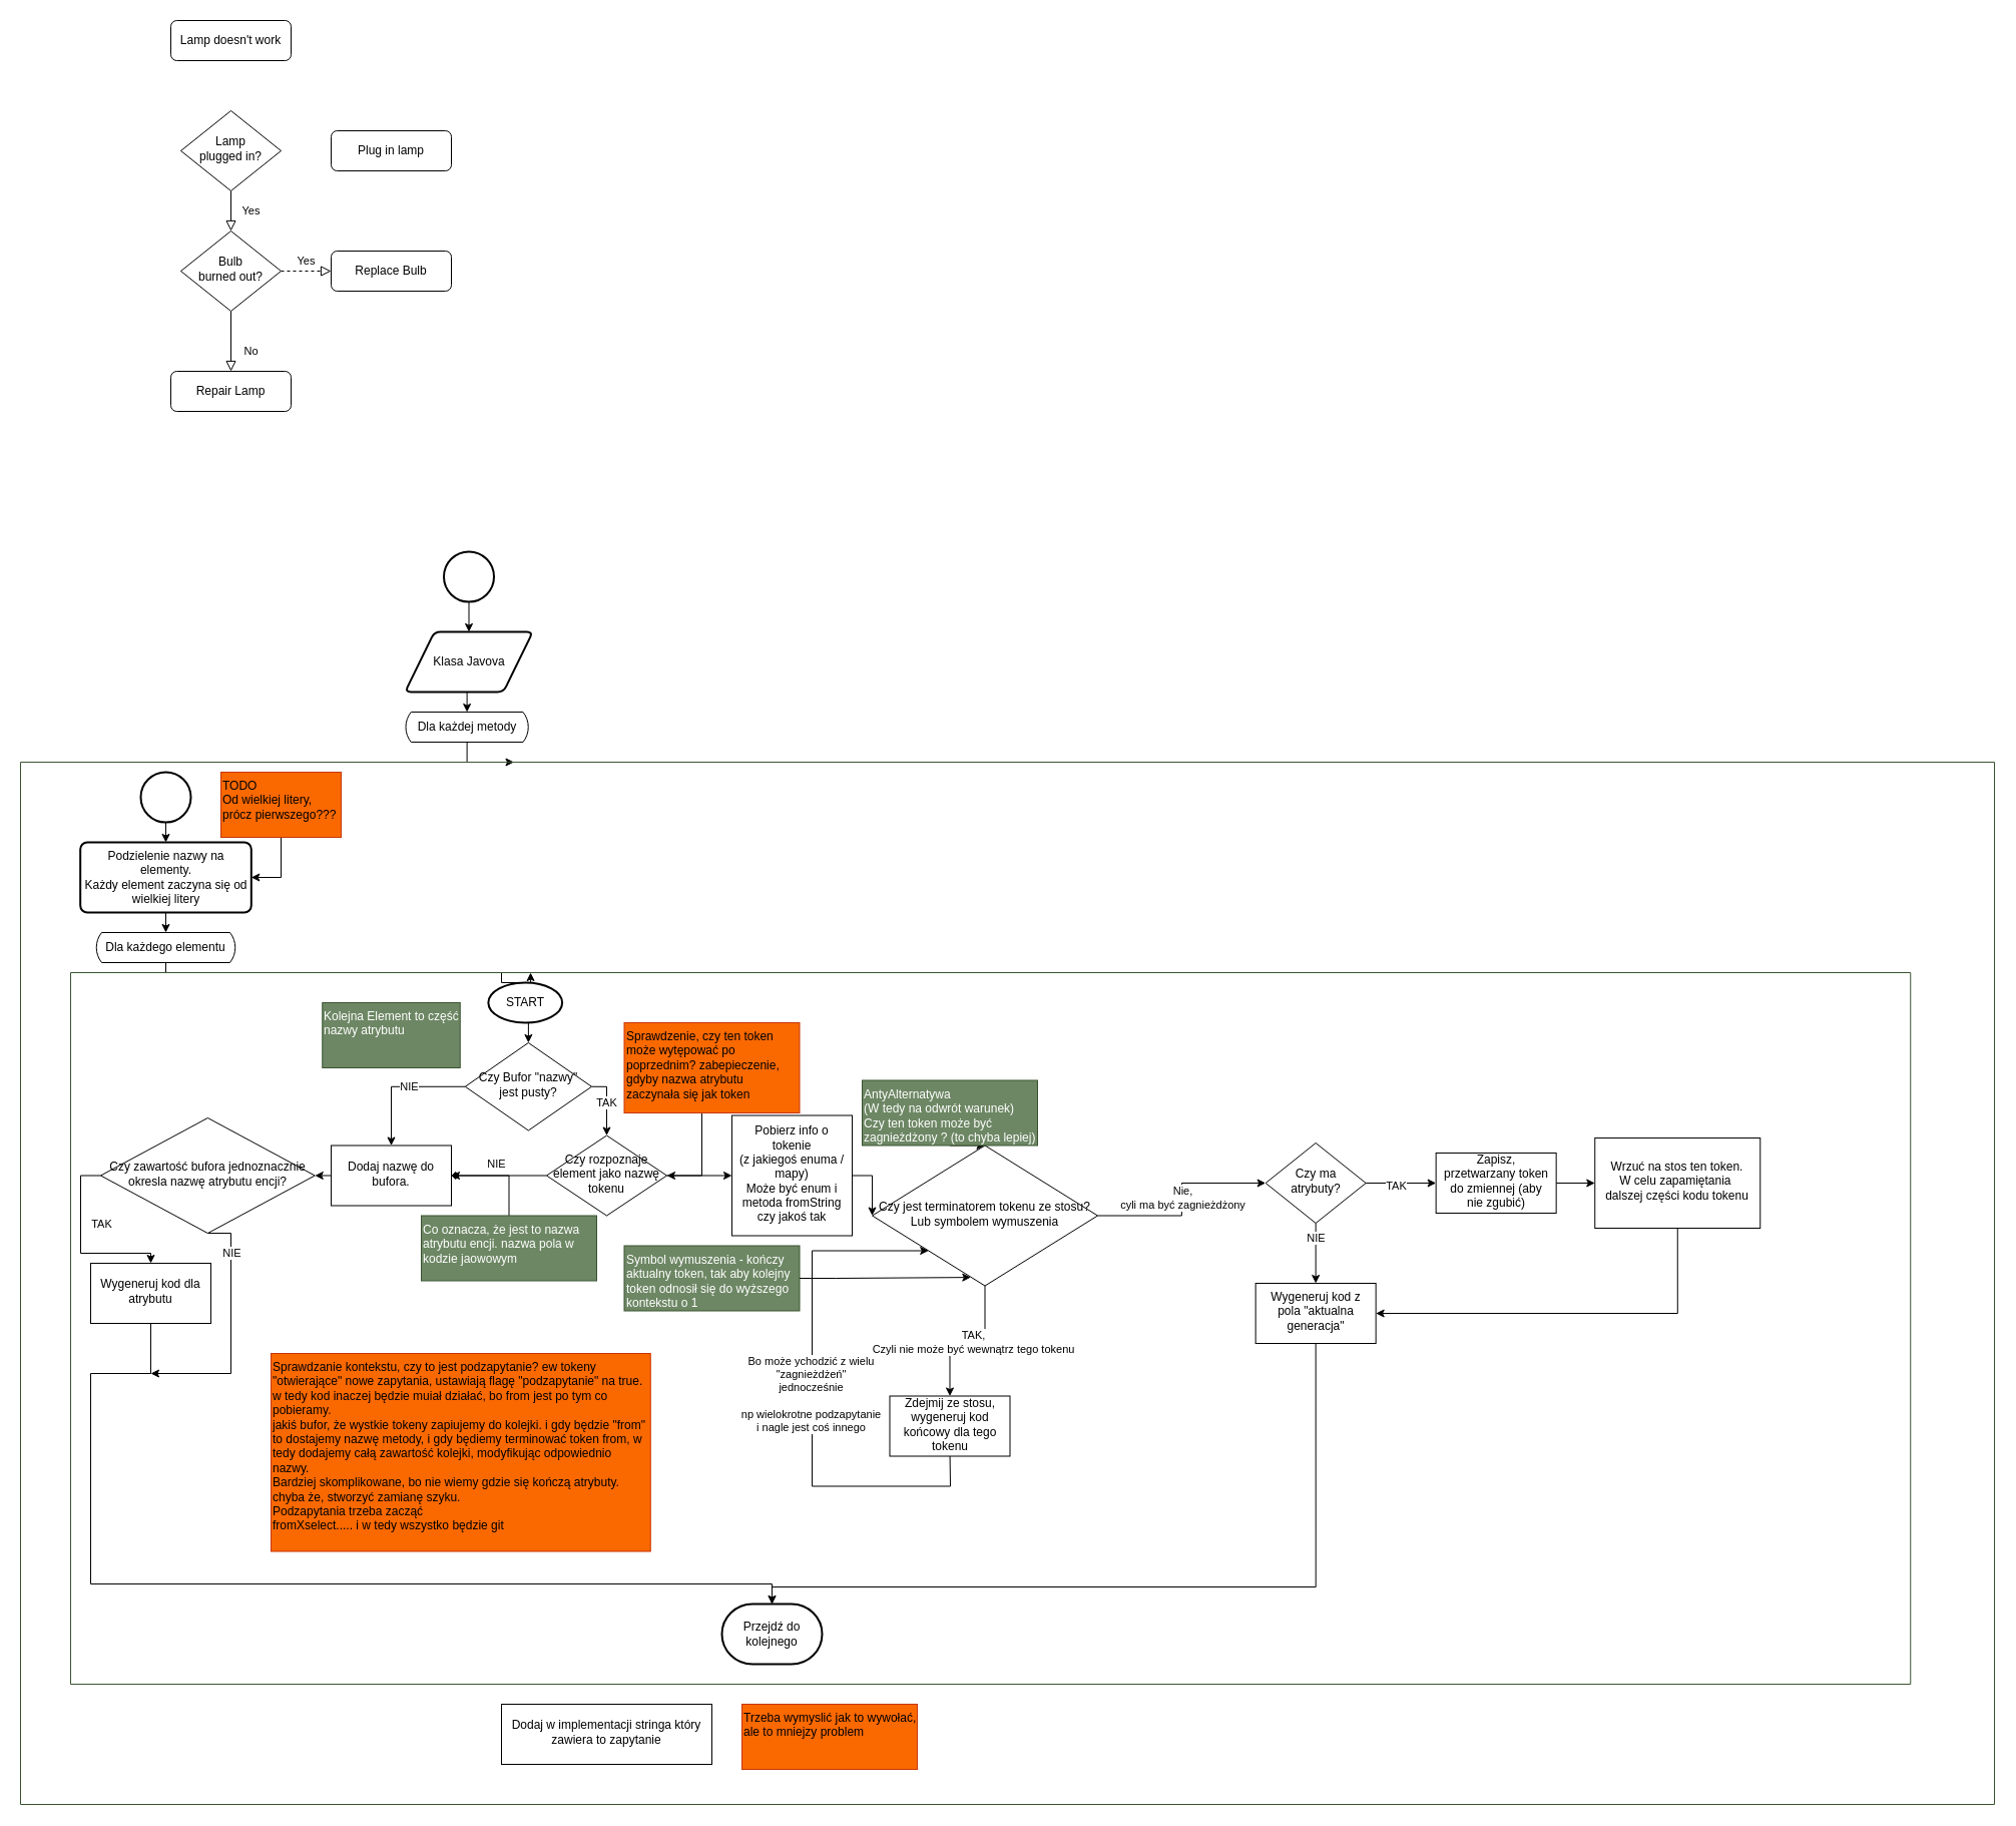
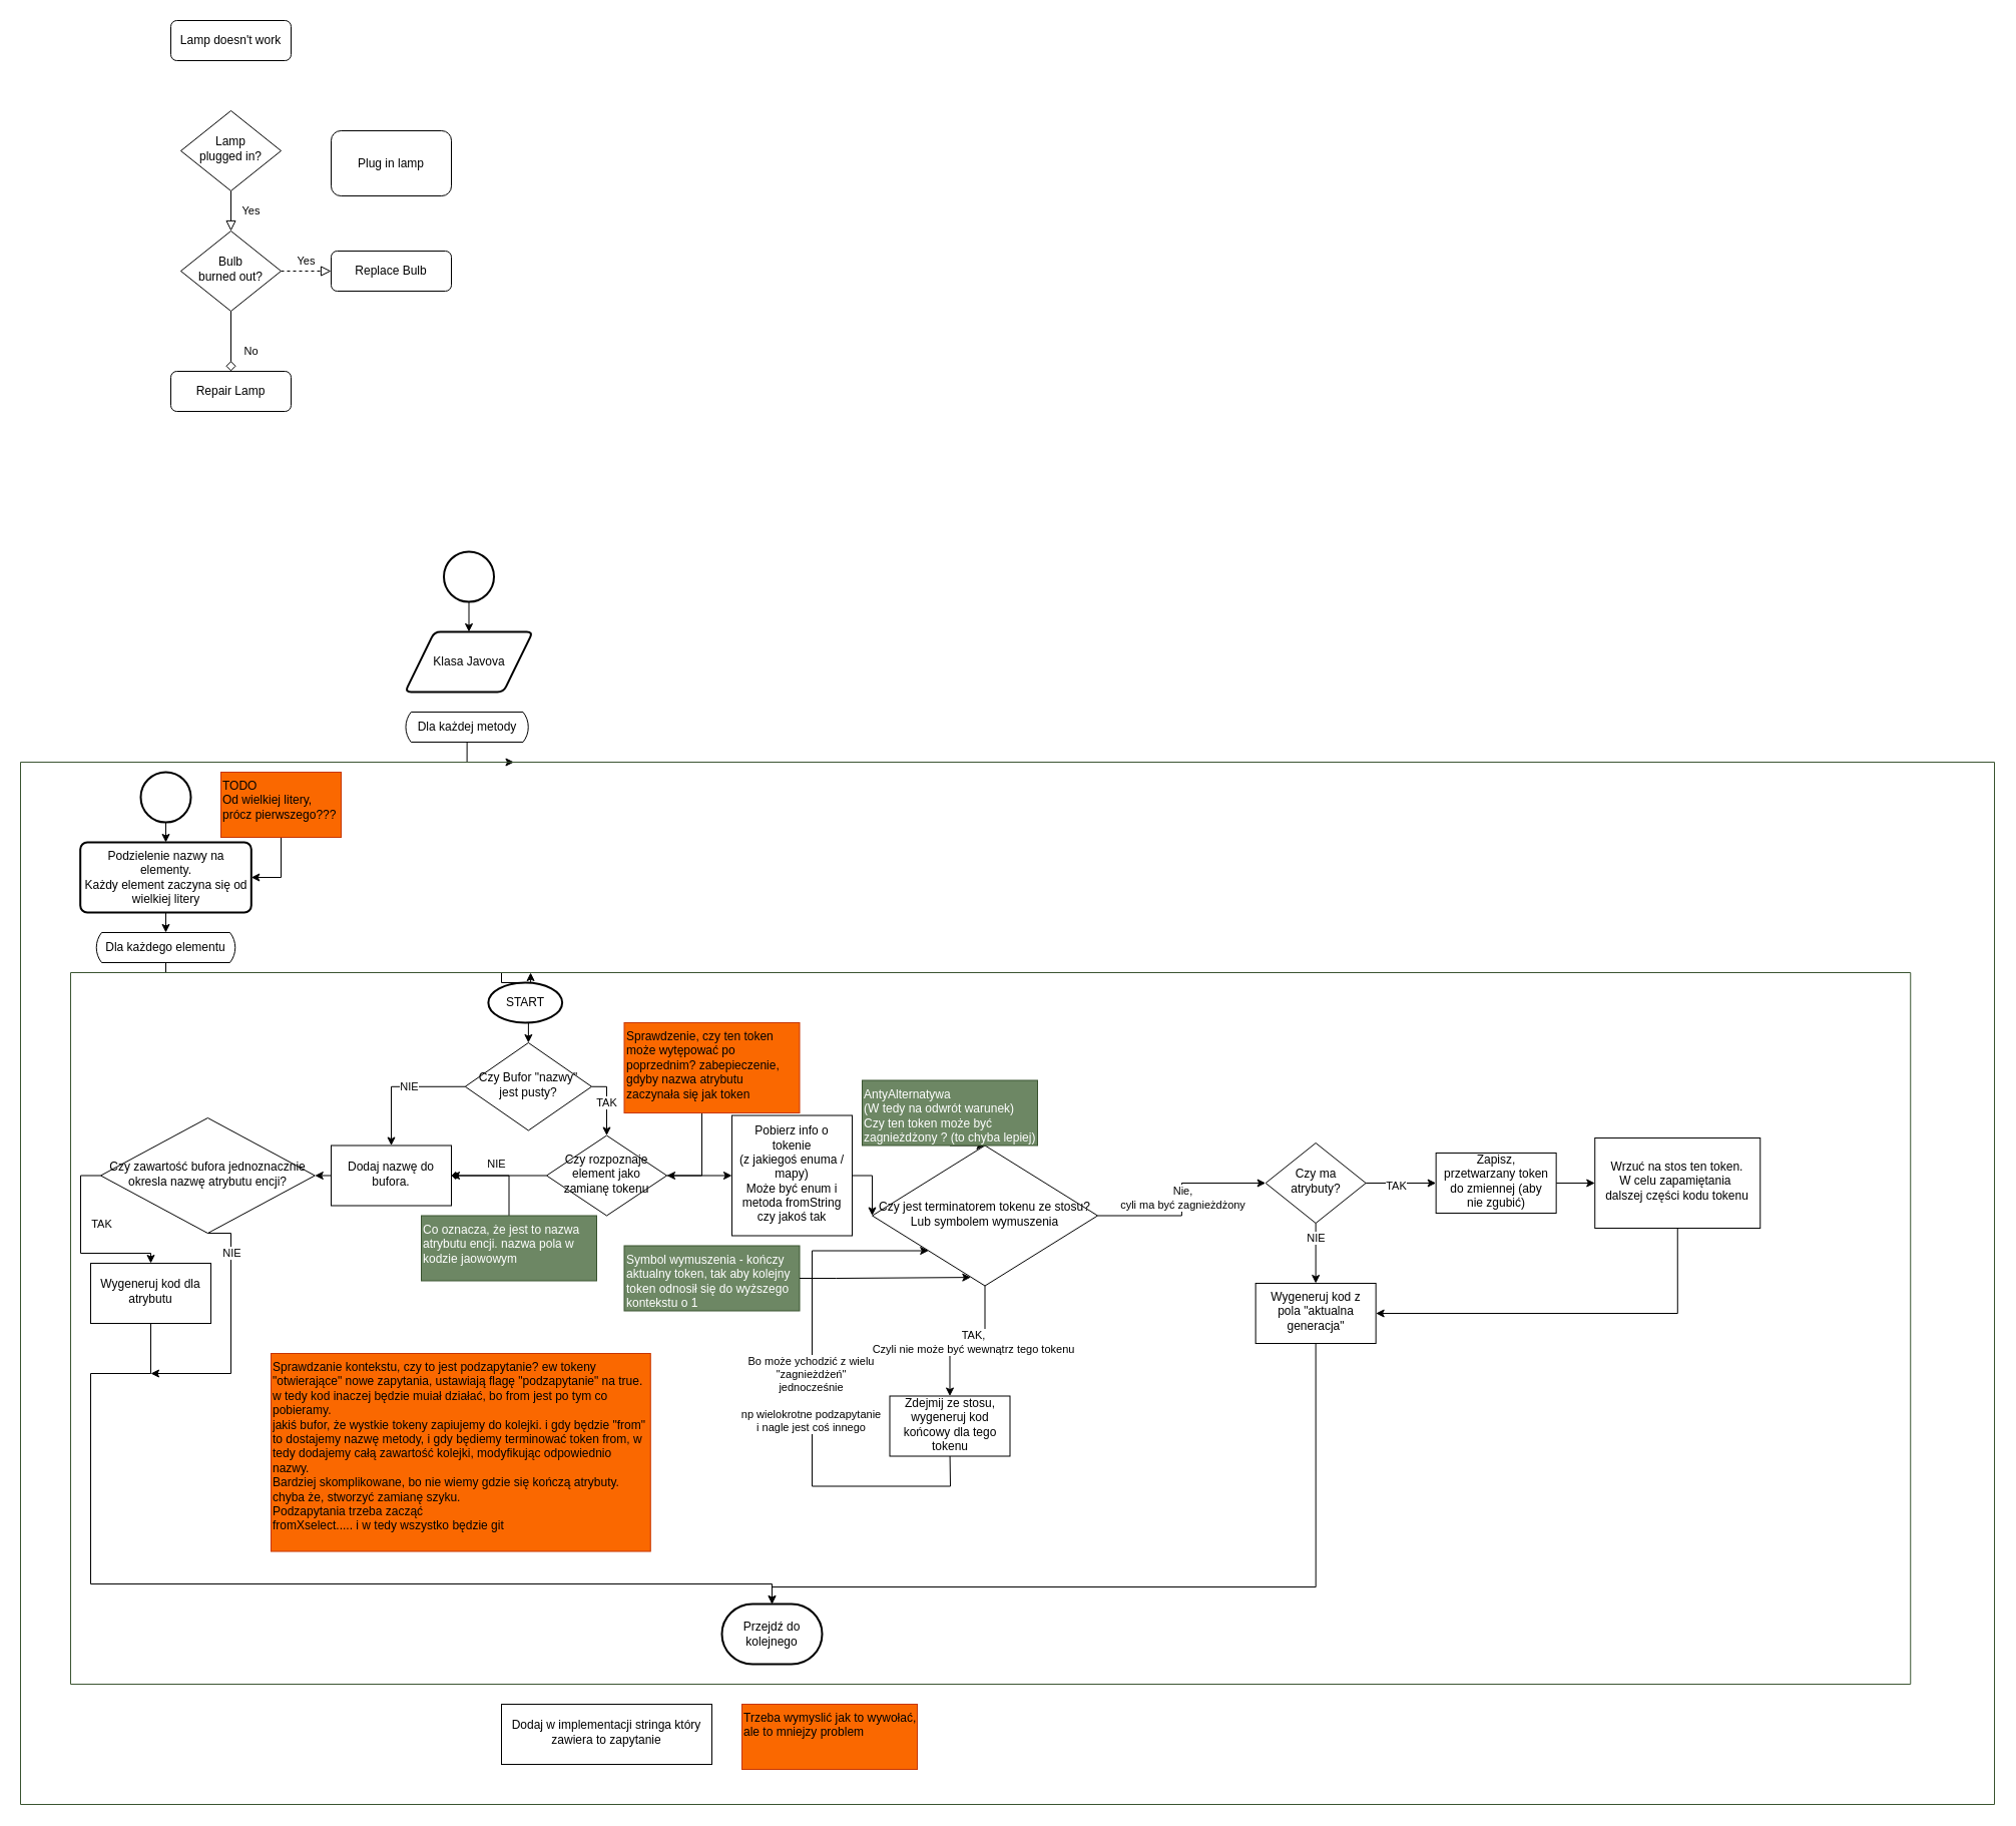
- <mxCell id="5" value="Plug in lamp" style="rounded=1;whiteSpace=wrap;html=1;fontSize=12;glass=0;strokeWidth=1;shadow=0;" parent="1" vertex="1"><mxGeometry x="330" y="130" width="120" height="40" as="geometry" /></mxCell>
+ <mxCell id="5" value="Plug in lamp" style="rounded=1;whiteSpace=wrap;html=1;fontSize=12;glass=0;strokeWidth=1;shadow=0;" parent="1" vertex="1"><mxGeometry x="330" y="130" width="120" height="65" as="geometry" /></mxCell>
- <mxCell id="6" value="No" style="rounded=0;html=1;jettySize=auto;orthogonalLoop=1;fontSize=11;endArrow=block;endFill=0;endSize=8;strokeWidth=1;shadow=0;labelBackgroundColor=none;edgeStyle=orthogonalEdgeStyle;" parent="1" source="8" target="9" edge="1"><mxGeometry x="0.333" y="20" relative="1" as="geometry"><mxPoint as="offset" /></mxGeometry></mxCell>
+ <mxCell id="6" value="No" style="rounded=0;html=1;jettySize=auto;orthogonalLoop=1;fontSize=11;endArrow=diamond;endFill=0;endSize=8;strokeWidth=1;shadow=0;labelBackgroundColor=none;edgeStyle=orthogonalEdgeStyle;" parent="1" source="8" target="9" edge="1"><mxGeometry x="0.333" y="20" relative="1" as="geometry"><mxPoint as="offset" /></mxGeometry></mxCell>
- <mxCell id="16" style="edgeStyle=orthogonalEdgeStyle;rounded=0;orthogonalLoop=1;jettySize=auto;html=1;exitX=0.5;exitY=1;exitDx=0;exitDy=0;entryX=0.5;entryY=0;entryDx=0;entryDy=0;entryPerimeter=0;" edge="1" parent="1" source="13" target="15"><mxGeometry relative="1" as="geometry" /></mxCell>
- <mxCell id="73" value="Kolejna Element to część nazwy atrybutu" style="text;html=1;whiteSpace=wrap;overflow=hidden;rounded=0;fillColor=#6d8764;fontColor=#ffffff;strokeColor=#3A5431;" vertex="1" parent="26"><mxGeometry x="251.25" y="30" width="137.5" height="65" as="geometry" /></mxCell>
- <mxCell id="32" value="Czy rozpoznaje element jako nazwę tokenu" style="rhombus;whiteSpace=wrap;html=1;shadow=0;fontFamily=Helvetica;fontSize=12;align=center;strokeWidth=1;spacing=6;spacingTop=-4;" vertex="1" parent="26"><mxGeometry x="475" y="162.5" width="120" height="80" as="geometry" /></mxCell>
+ <mxCell id="32" value="Czy rozpoznaje element jako zamianę tokenu" style="rhombus;whiteSpace=wrap;html=1;shadow=0;fontFamily=Helvetica;fontSize=12;align=center;strokeWidth=1;spacing=6;spacingTop=-4;" vertex="1" parent="26"><mxGeometry x="475" y="162.5" width="120" height="80" as="geometry" /></mxCell>
